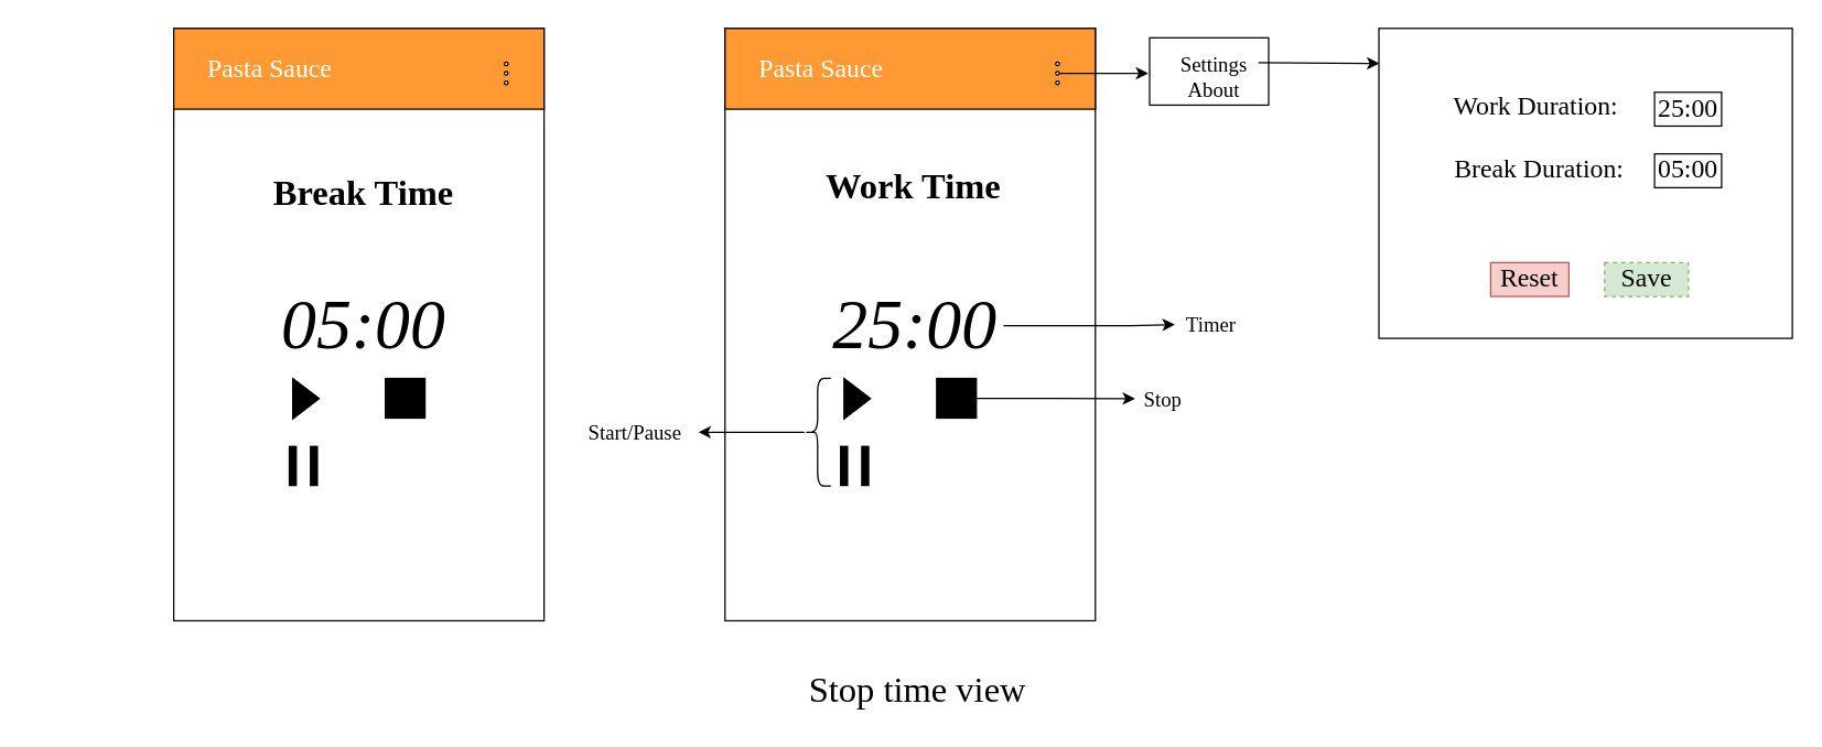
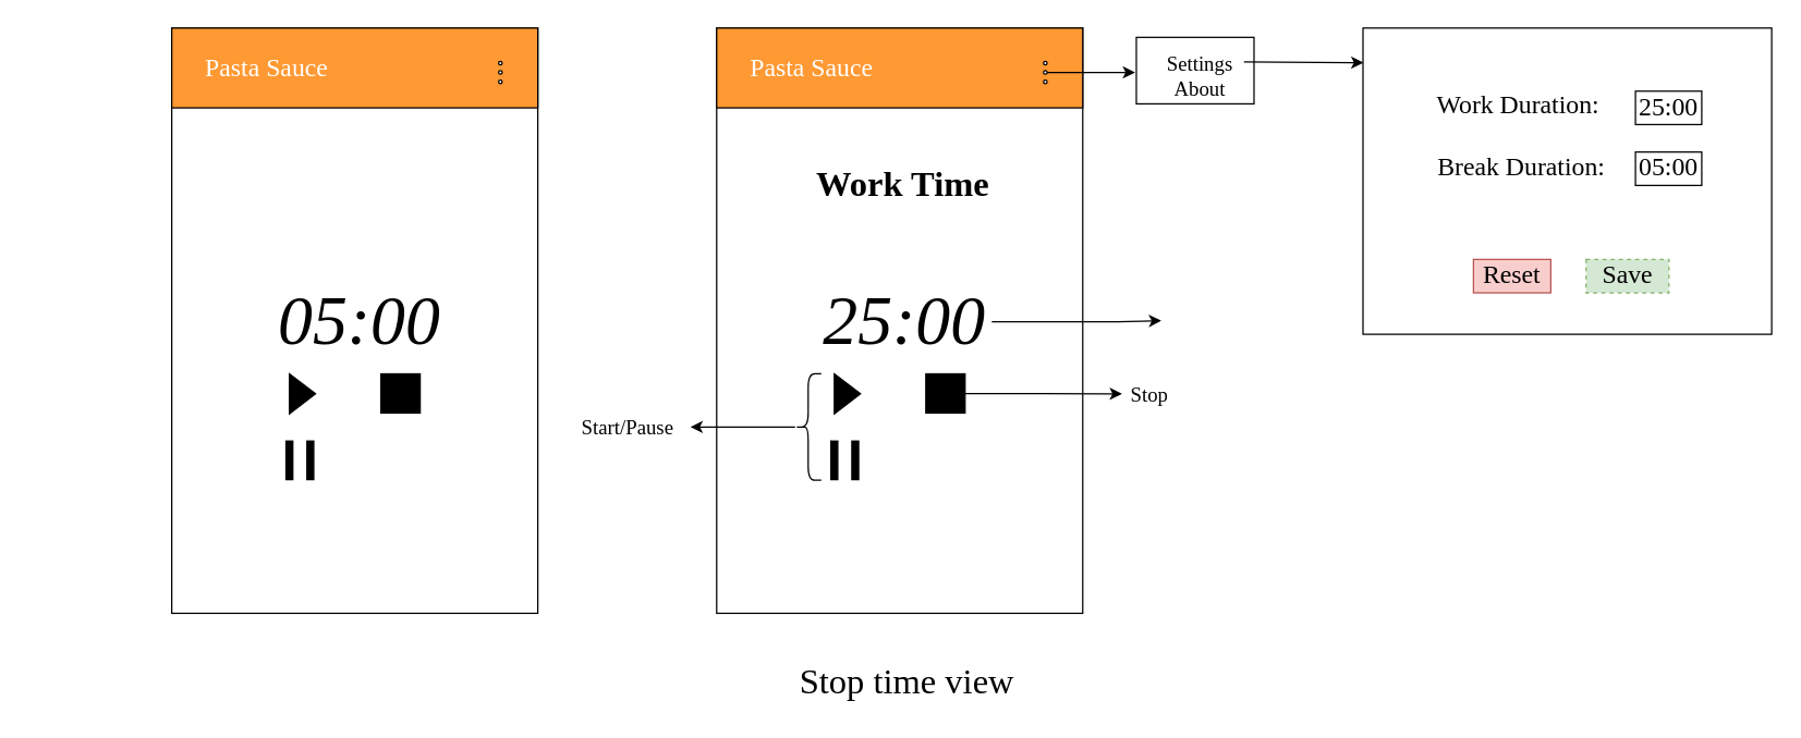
- <mxCell id="54" value="&lt;font color=&quot;#000000&quot; style=&quot;font-size: 26px&quot;&gt;Break Time&lt;/font&gt;" style="text;html=1;align=center;verticalAlign=middle;resizable=0;points=[];;autosize=1;fontSize=26;fontFamily=Spooky;fontColor=#FFFFFF;fontStyle=1" vertex="1" parent="39"><mxGeometry x="167.54" y="100" width="150" height="40" as="geometry" /></mxCell>
- <mxCell id="28" value="Timer" style="text;html=1;align=center;verticalAlign=middle;resizable=0;points=[];;autosize=1;fontSize=15;fontFamily=Spooky;fontColor=#000000;" vertex="1" parent="2"><mxGeometry x="432.821" y="205.227" width="50" height="20" as="geometry" /></mxCell>
